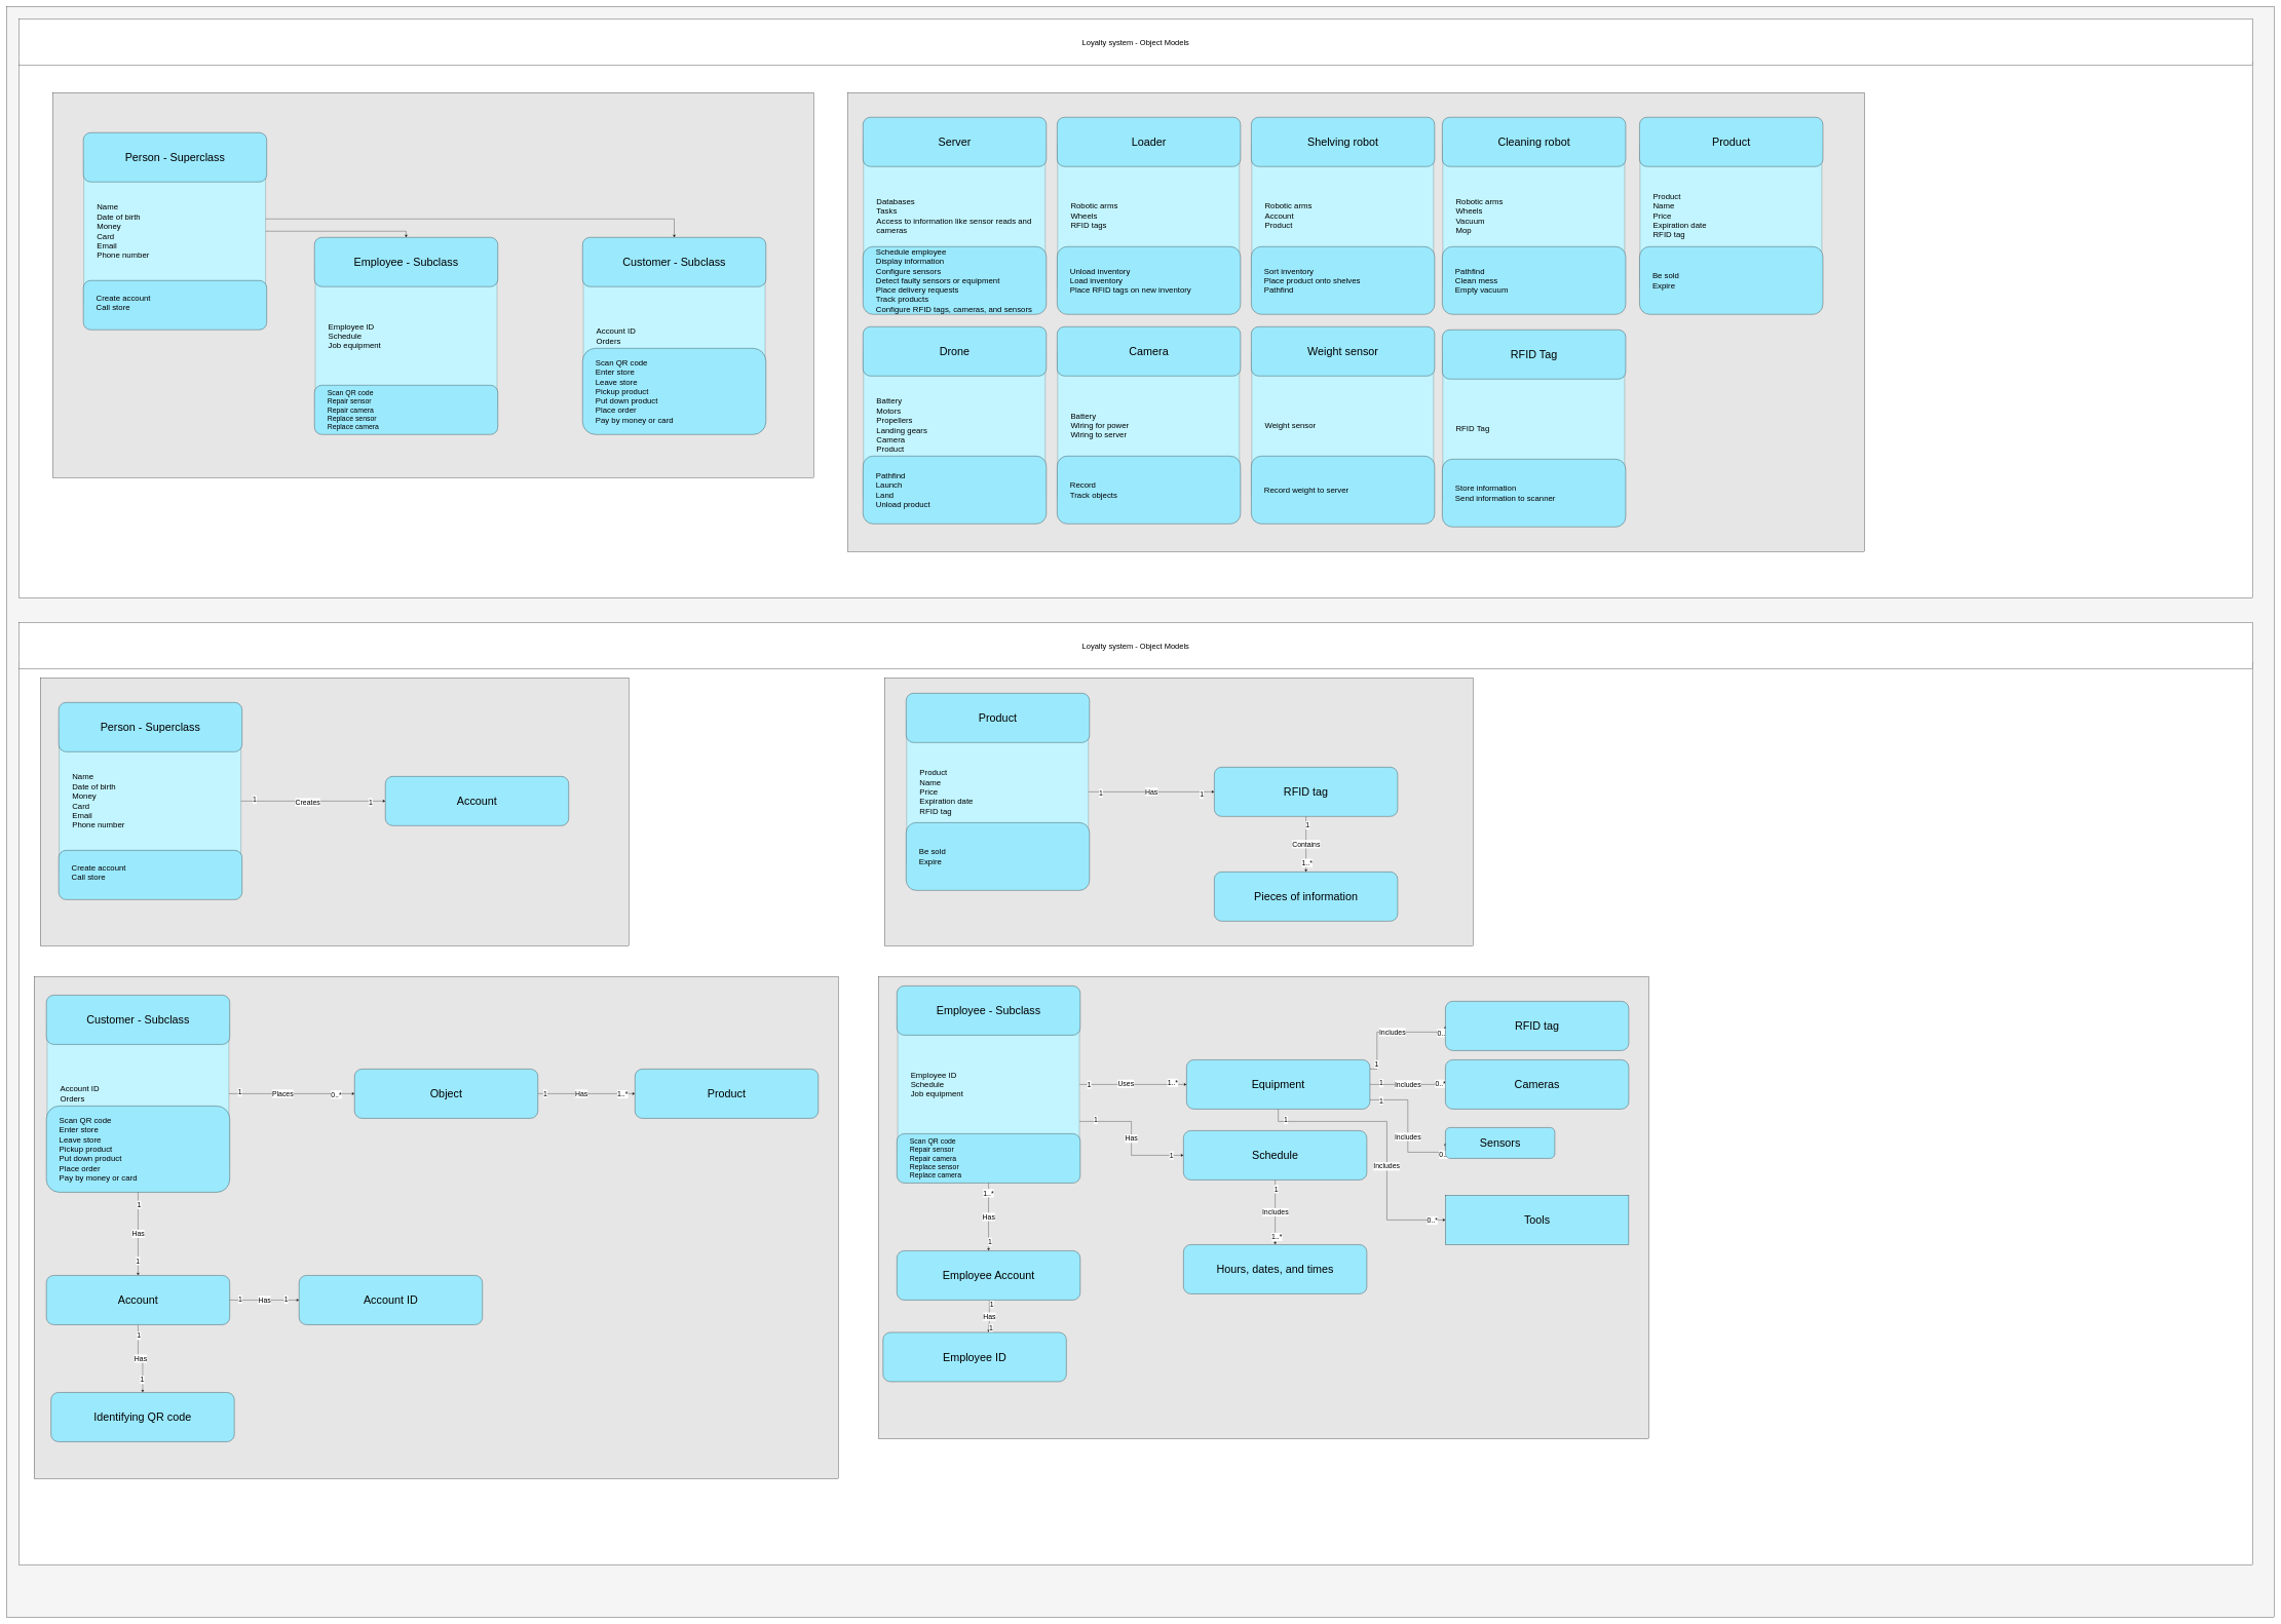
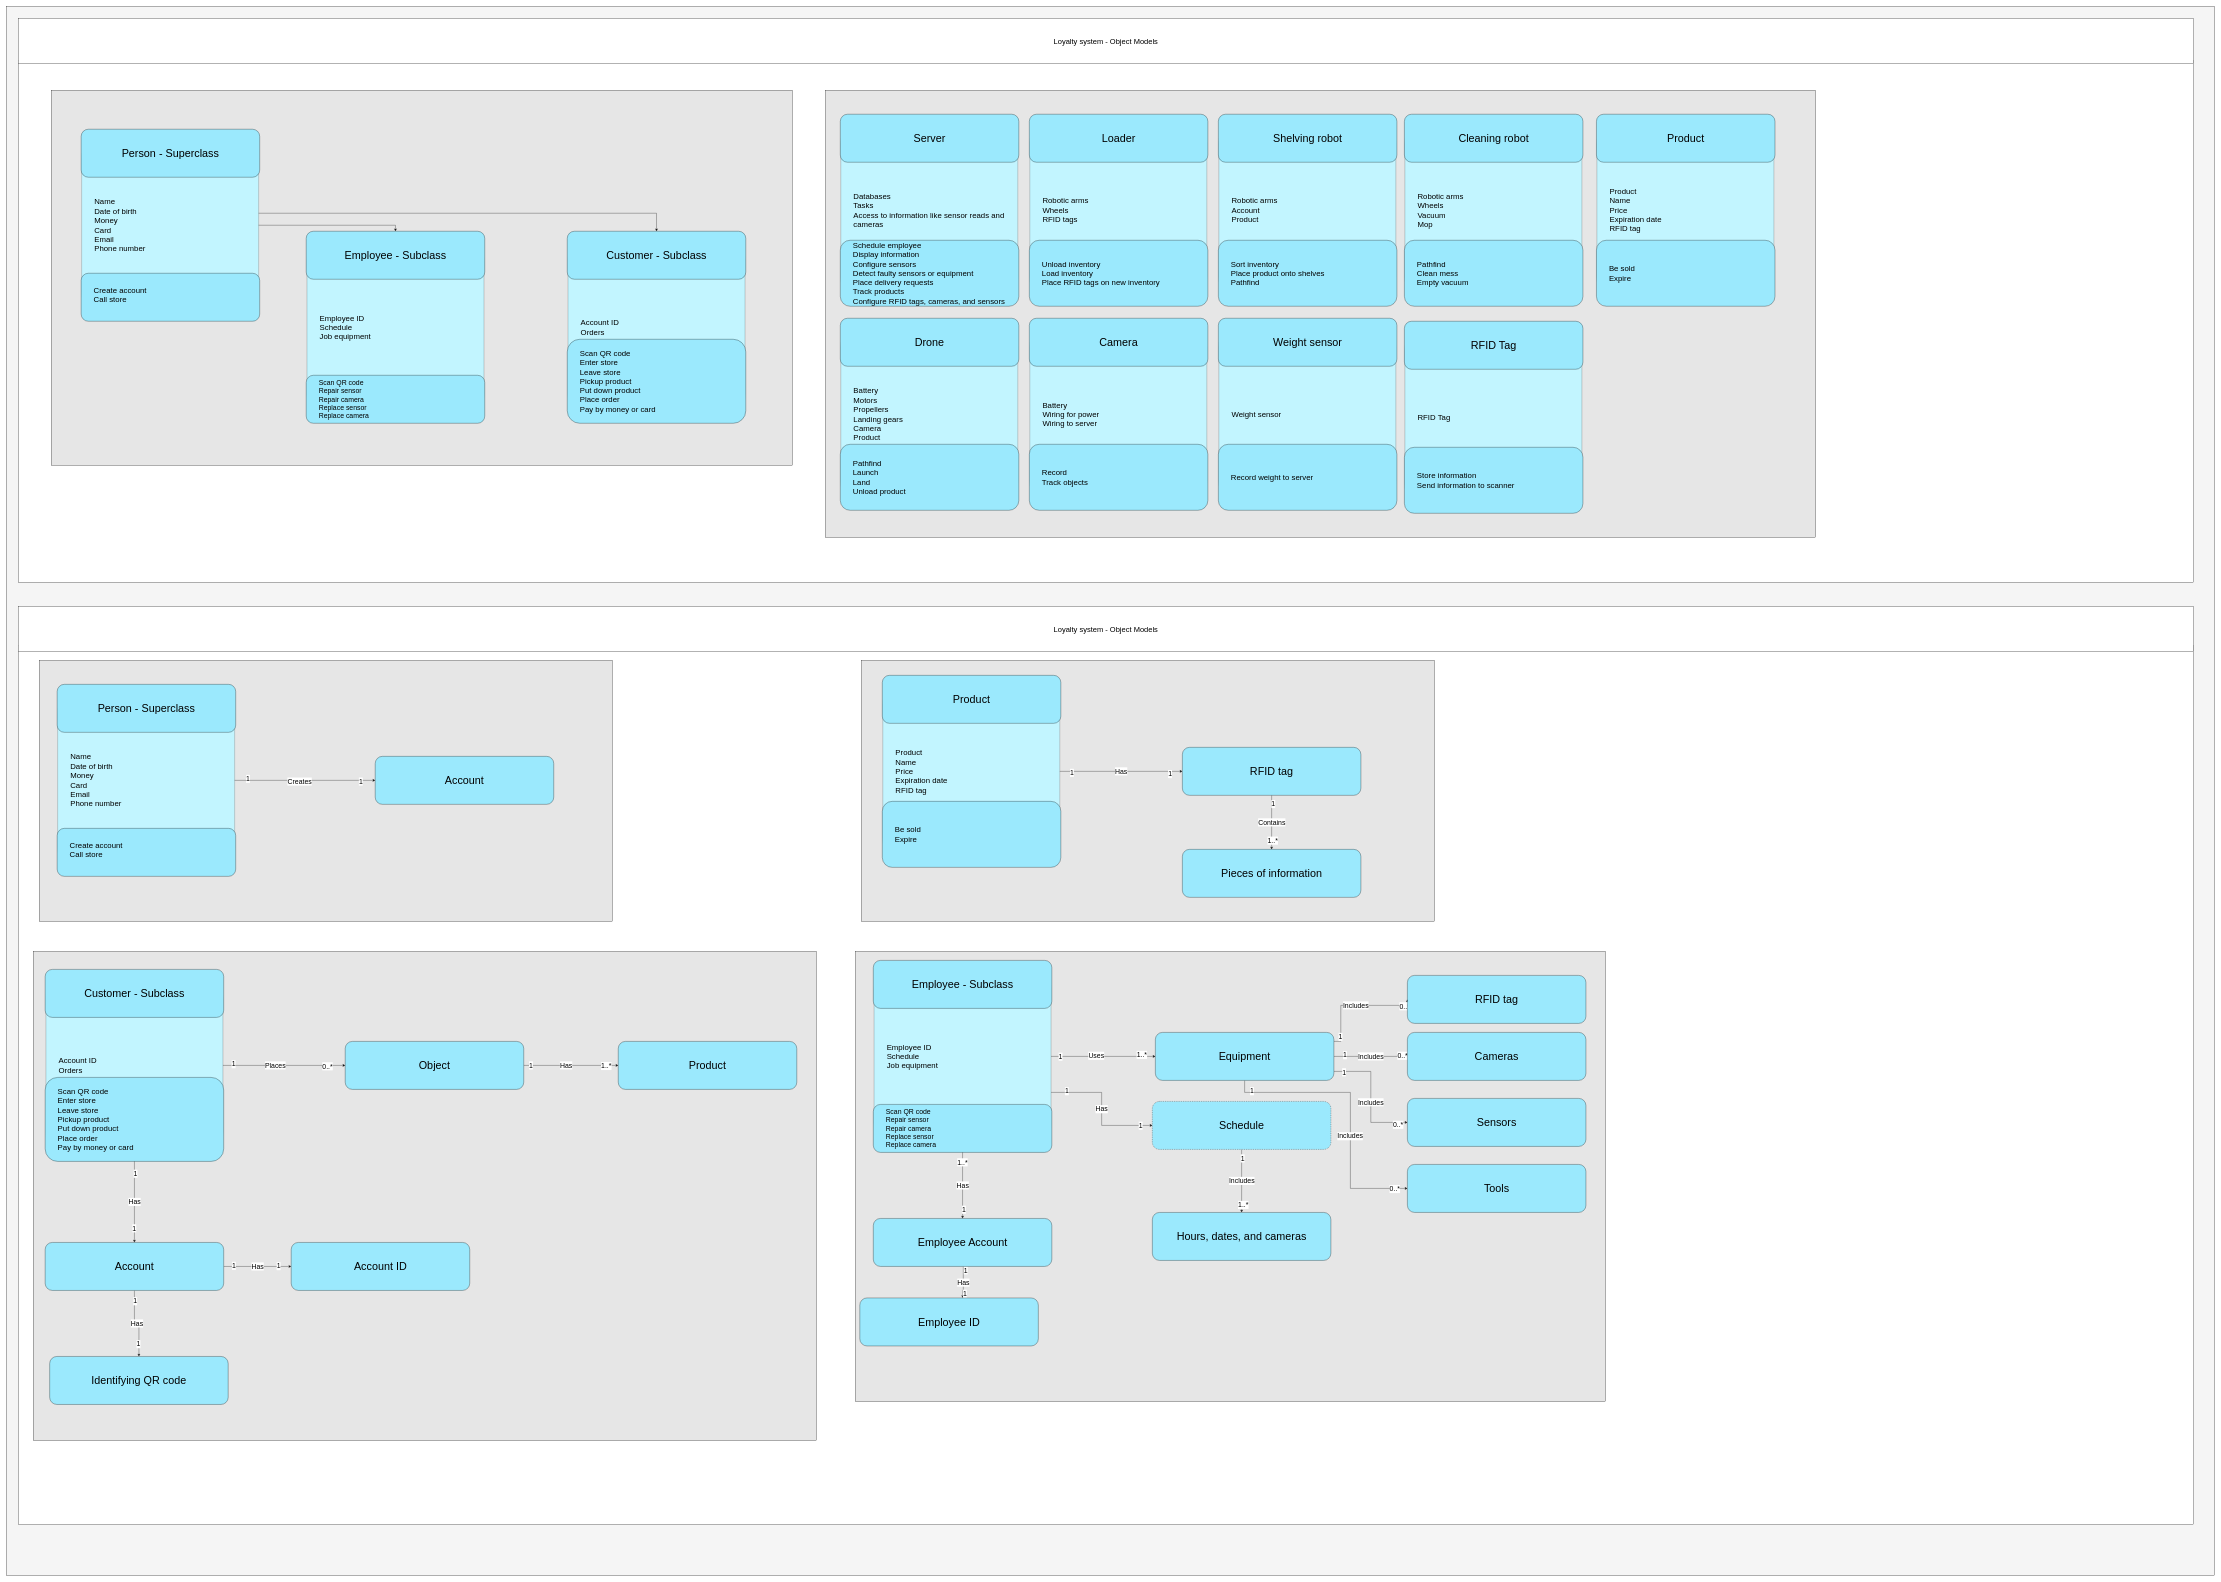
- <mxCell id="153" value="&lt;font style=&quot;font-size: 36px;&quot;&gt;Sensors&lt;/font&gt;" style="rounded=1;whiteSpace=wrap;html=1;fillColor=#9BE9FD;" parent="1" vertex="1"><mxGeometry x="4690" y="3660" width="355" height="100" as="geometry" /></mxCell>
+ <mxCell id="153" value="&lt;font style=&quot;font-size: 36px;&quot;&gt;Sensors&lt;/font&gt;" style="rounded=1;whiteSpace=wrap;html=1;fillColor=#9BE9FD;" parent="1" vertex="1"><mxGeometry x="4690" y="3660" width="595" height="160" as="geometry" /></mxCell>
- <mxCell id="127" value="&lt;font style=&quot;font-size: 36px;&quot;&gt;Schedule&lt;/font&gt;" style="rounded=1;whiteSpace=wrap;html=1;fillColor=#9BE9FD;" parent="1" vertex="1"><mxGeometry x="3840" y="3670" width="595" height="160" as="geometry" /></mxCell>
+ <mxCell id="127" value="&lt;font style=&quot;font-size: 36px;&quot;&gt;Schedule&lt;/font&gt;" style="rounded=1;whiteSpace=wrap;html=1;fillColor=#9BE9FD;dashed=1;" parent="1" vertex="1"><mxGeometry x="3840" y="3670" width="595" height="160" as="geometry" /></mxCell>
- <mxCell id="154" value="&lt;font style=&quot;font-size: 36px;&quot;&gt;Tools&lt;/font&gt;" style="whiteSpace=wrap;html=1;fillColor=#9BE9FD;rounded=0;" parent="1" vertex="1"><mxGeometry x="4690" y="3880" width="595" height="160" as="geometry" /></mxCell>
+ <mxCell id="154" value="&lt;font style=&quot;font-size: 36px;&quot;&gt;Tools&lt;/font&gt;" style="rounded=1;whiteSpace=wrap;html=1;fillColor=#9BE9FD;" parent="1" vertex="1"><mxGeometry x="4690" y="3880" width="595" height="160" as="geometry" /></mxCell>
- <mxCell id="131" value="&lt;span style=&quot;font-size: 36px;&quot;&gt;Hours, dates, and times&lt;/span&gt;" style="rounded=1;whiteSpace=wrap;html=1;fillColor=#9BE9FD;" parent="1" vertex="1"><mxGeometry x="3840" y="4040" width="595" height="160" as="geometry" /></mxCell>
+ <mxCell id="131" value="&lt;span style=&quot;font-size: 36px;&quot;&gt;Hours, dates, and cameras&lt;/span&gt;" style="rounded=1;whiteSpace=wrap;html=1;fillColor=#9BE9FD;" parent="1" vertex="1"><mxGeometry x="3840" y="4040" width="595" height="160" as="geometry" /></mxCell>
